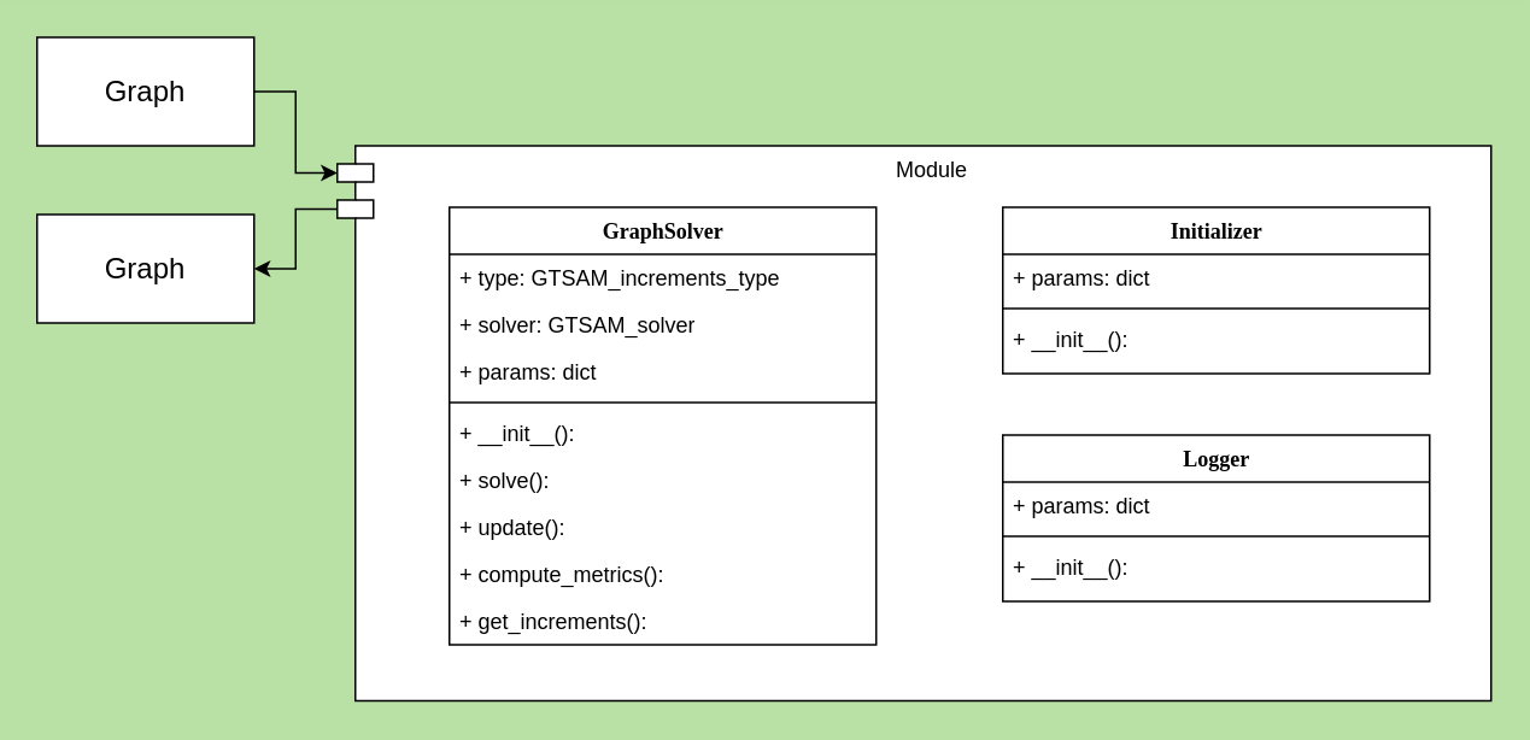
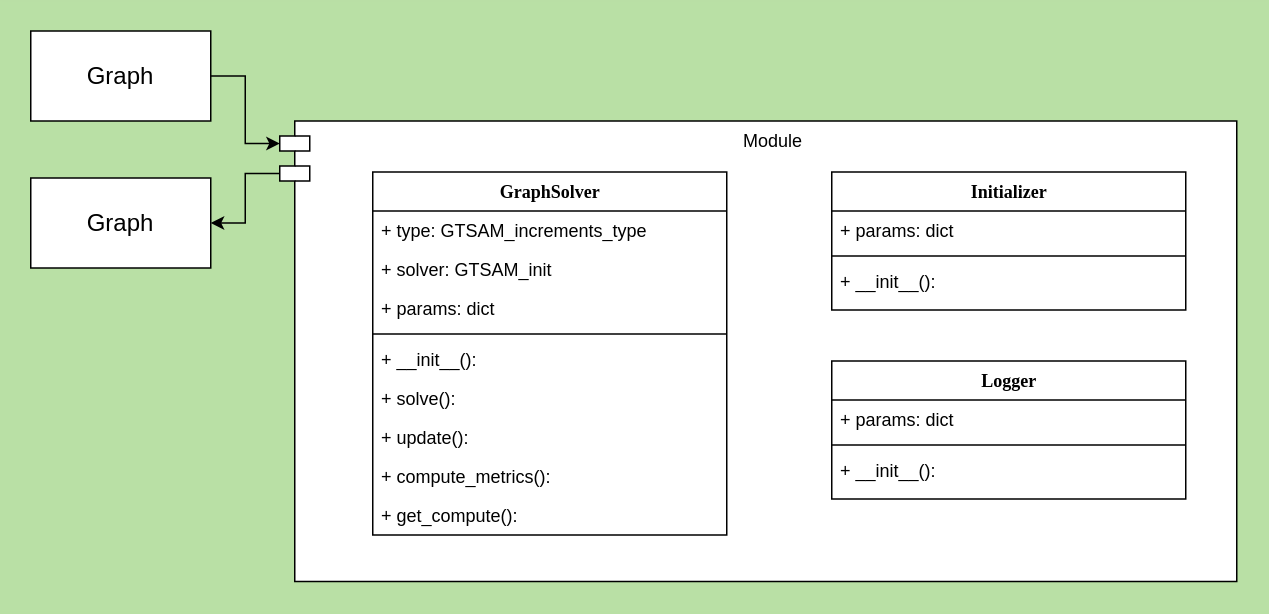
- <mxCell id="6" value="+ solver: GTSAM_solver" style="text;html=1;strokeColor=none;fillColor=none;align=left;verticalAlign=top;spacingLeft=4;spacingRight=4;whiteSpace=wrap;overflow=hidden;rotatable=0;points=[[0,0.5],[1,0.5]];portConstraint=eastwest;" parent="4" vertex="1"><mxGeometry y="52" width="236" height="26" as="geometry" /></mxCell>
+ <mxCell id="6" value="+ solver: GTSAM_init" style="text;html=1;strokeColor=none;fillColor=none;align=left;verticalAlign=top;spacingLeft=4;spacingRight=4;whiteSpace=wrap;overflow=hidden;rotatable=0;points=[[0,0.5],[1,0.5]];portConstraint=eastwest;" parent="4" vertex="1"><mxGeometry y="52" width="236" height="26" as="geometry" /></mxCell>
- <mxCell id="13" value="+ get_increments():&amp;nbsp;" style="text;html=1;strokeColor=none;fillColor=none;align=left;verticalAlign=top;spacingLeft=4;spacingRight=4;whiteSpace=wrap;overflow=hidden;rotatable=0;points=[[0,0.5],[1,0.5]];portConstraint=eastwest;" vertex="1" parent="4"><mxGeometry y="216" width="236" height="26" as="geometry" /></mxCell>
+ <mxCell id="13" value="+ get_compute():&amp;nbsp;" style="text;html=1;strokeColor=none;fillColor=none;align=left;verticalAlign=top;spacingLeft=4;spacingRight=4;whiteSpace=wrap;overflow=hidden;rotatable=0;points=[[0,0.5],[1,0.5]];portConstraint=eastwest;" vertex="1" parent="4"><mxGeometry y="216" width="236" height="26" as="geometry" /></mxCell>
